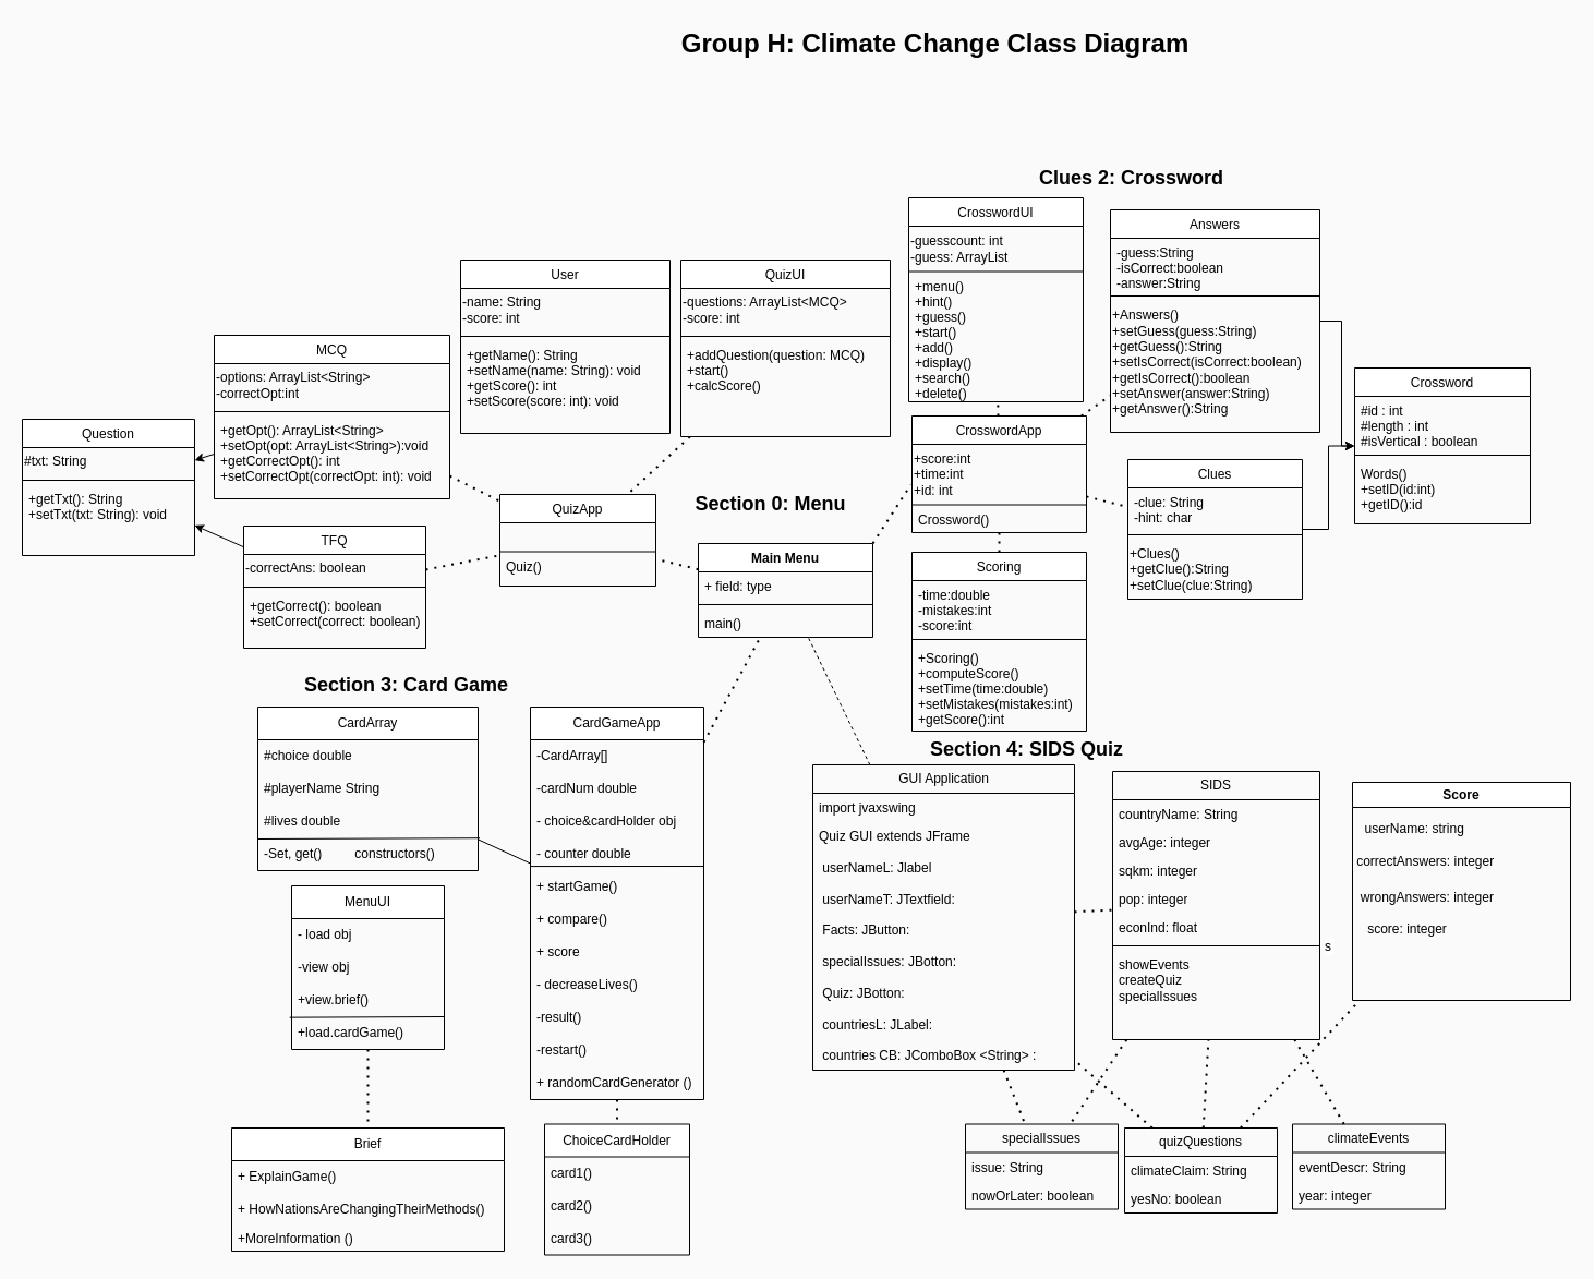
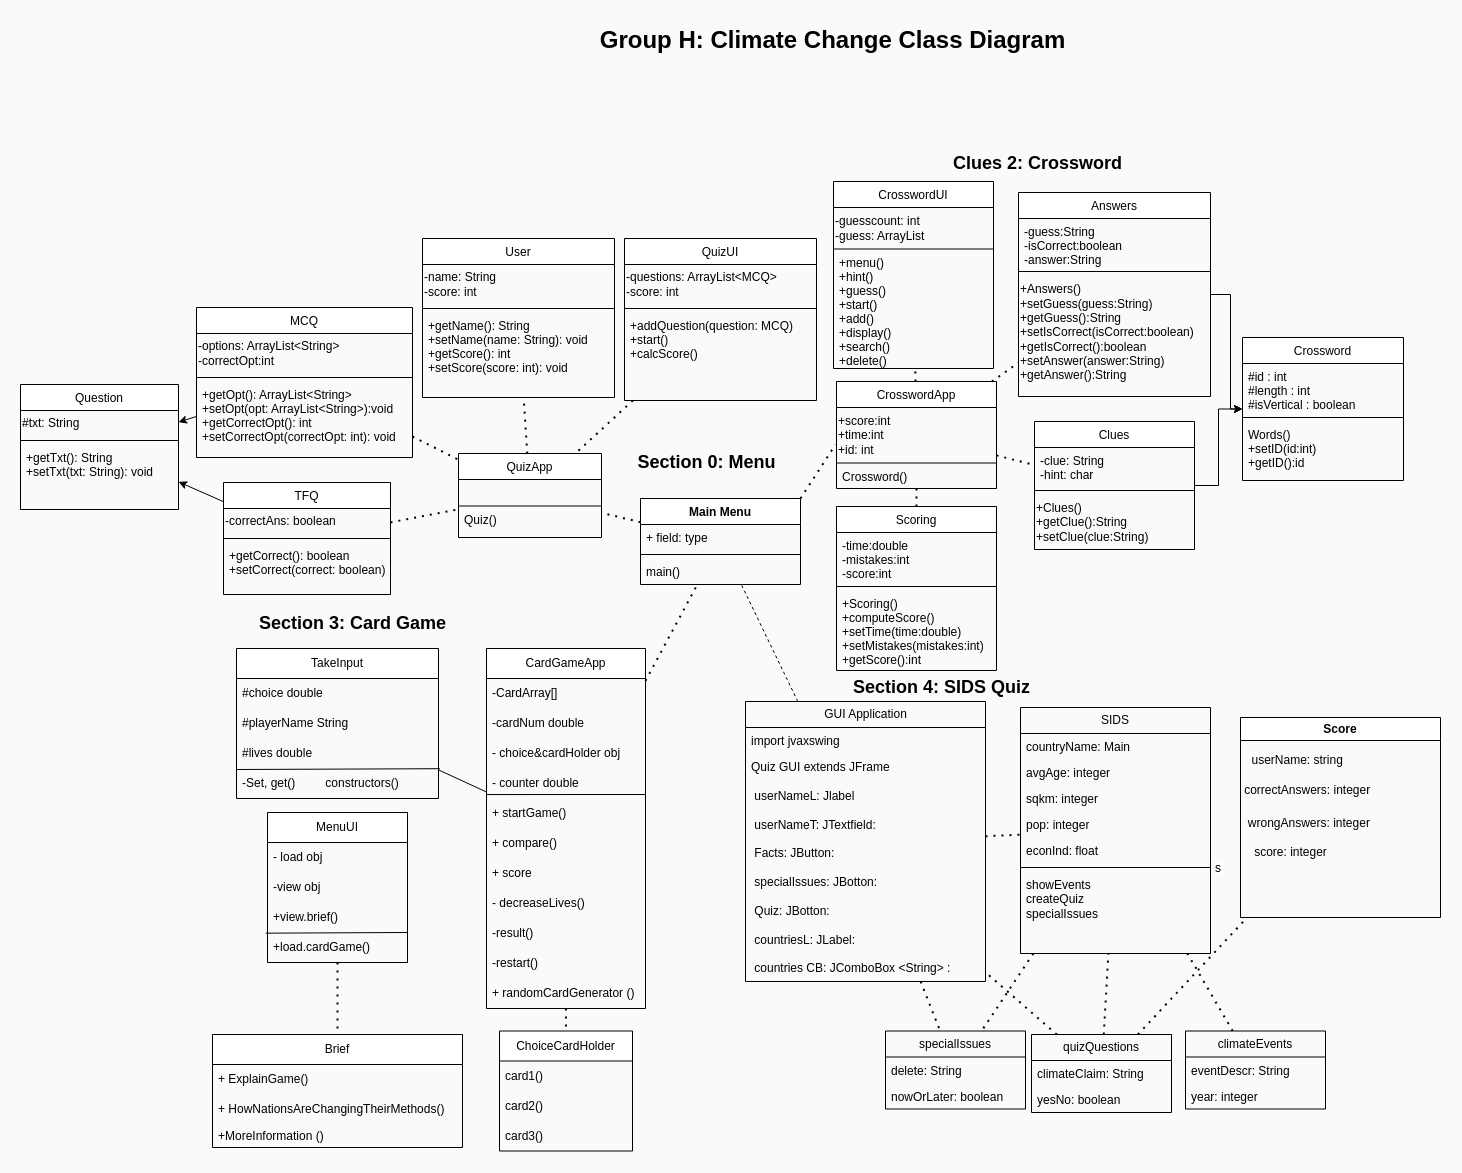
- <mxCell id="20" value="Group H: Climate Change Class Diagram" style="text;strokeColor=none;fillColor=none;html=1;fontSize=24;fontStyle=1;verticalAlign=middle;align=center;rounded=0;labelBackgroundColor=none;" parent="1" vertex="1"><mxGeometry x="603" y="20" width="507" height="40" as="geometry" /></mxCell>
+ <mxCell id="20" value="Group H: Climate Change Class Diagram" style="text;strokeColor=none;fillColor=none;html=1;fontSize=24;fontStyle=1;verticalAlign=middle;align=center;rounded=0;labelBackgroundColor=none;" parent="1" vertex="1"><mxGeometry x="578" y="20" width="507" height="40" as="geometry" /></mxCell>
+ <mxCell id="87" value="" style="endArrow=none;dashed=1;html=1;dashPattern=1 3;strokeWidth=2;rounded=0;labelBackgroundColor=none;fontColor=default;" parent="1" source="62" target="66" edge="1"><mxGeometry width="50" height="50" relative="1" as="geometry"><mxPoint x="252" y="146" as="sourcePoint" /><mxPoint x="239" y="391" as="targetPoint" /></mxGeometry></mxCell>
- <mxCell id="95" value="&lt;font style=&quot;font-size: 18px;&quot;&gt;Section 3: Card Game&lt;/font&gt;" style="text;strokeColor=none;fillColor=none;html=1;fontSize=24;fontStyle=1;verticalAlign=middle;align=center;rounded=0;labelBackgroundColor=none;" parent="1" vertex="1"><mxGeometry x="249.5" y="606" width="245" height="40" as="geometry" /></mxCell>
+ <mxCell id="95" value="&lt;font style=&quot;font-size: 18px;&quot;&gt;Section 3: Card Game&lt;/font&gt;" style="text;strokeColor=none;fillColor=none;html=1;fontSize=24;fontStyle=1;verticalAlign=middle;align=center;rounded=0;labelBackgroundColor=none;" parent="1" vertex="1"><mxGeometry x="229.5" y="601" width="245" height="40" as="geometry" /></mxCell>
- <mxCell id="29" value="CardArray" style="swimlane;fontStyle=0;childLayout=stackLayout;horizontal=1;startSize=30;horizontalStack=0;resizeParent=1;resizeParentMax=0;resizeLast=0;collapsible=1;marginBottom=0;whiteSpace=wrap;html=1;rounded=0;labelBackgroundColor=none;" parent="1" vertex="1"><mxGeometry x="236" y="648" width="202" height="150" as="geometry" /></mxCell>
+ <mxCell id="29" value="TakeInput" style="swimlane;fontStyle=0;childLayout=stackLayout;horizontal=1;startSize=30;horizontalStack=0;resizeParent=1;resizeParentMax=0;resizeLast=0;collapsible=1;marginBottom=0;whiteSpace=wrap;html=1;rounded=0;labelBackgroundColor=none;" parent="1" vertex="1"><mxGeometry x="236" y="648" width="202" height="150" as="geometry" /></mxCell>
- <mxCell id="111" value="countryName: String" style="text;strokeColor=none;fillColor=none;align=left;verticalAlign=top;spacingLeft=4;spacingRight=4;overflow=hidden;rotatable=0;points=[[0,0.5],[1,0.5]];portConstraint=eastwest;whiteSpace=wrap;html=1;" parent="110" vertex="1"><mxGeometry y="26" width="190" height="26" as="geometry" /></mxCell>
+ <mxCell id="111" value="countryName: Main" style="text;strokeColor=none;fillColor=none;align=left;verticalAlign=top;spacingLeft=4;spacingRight=4;overflow=hidden;rotatable=0;points=[[0,0.5],[1,0.5]];portConstraint=eastwest;whiteSpace=wrap;html=1;" parent="110" vertex="1"><mxGeometry y="26" width="190" height="26" as="geometry" /></mxCell>
- <mxCell id="120" value="issue: String" style="text;strokeColor=none;fillColor=none;align=left;verticalAlign=top;spacingLeft=4;spacingRight=4;overflow=hidden;rotatable=0;points=[[0,0.5],[1,0.5]];portConstraint=eastwest;whiteSpace=wrap;html=1;" parent="119" vertex="1"><mxGeometry y="26" width="140" height="26" as="geometry" /></mxCell>
+ <mxCell id="120" value="delete: String" style="text;strokeColor=none;fillColor=none;align=left;verticalAlign=top;spacingLeft=4;spacingRight=4;overflow=hidden;rotatable=0;points=[[0,0.5],[1,0.5]];portConstraint=eastwest;whiteSpace=wrap;html=1;" parent="119" vertex="1"><mxGeometry y="26" width="140" height="26" as="geometry" /></mxCell>
